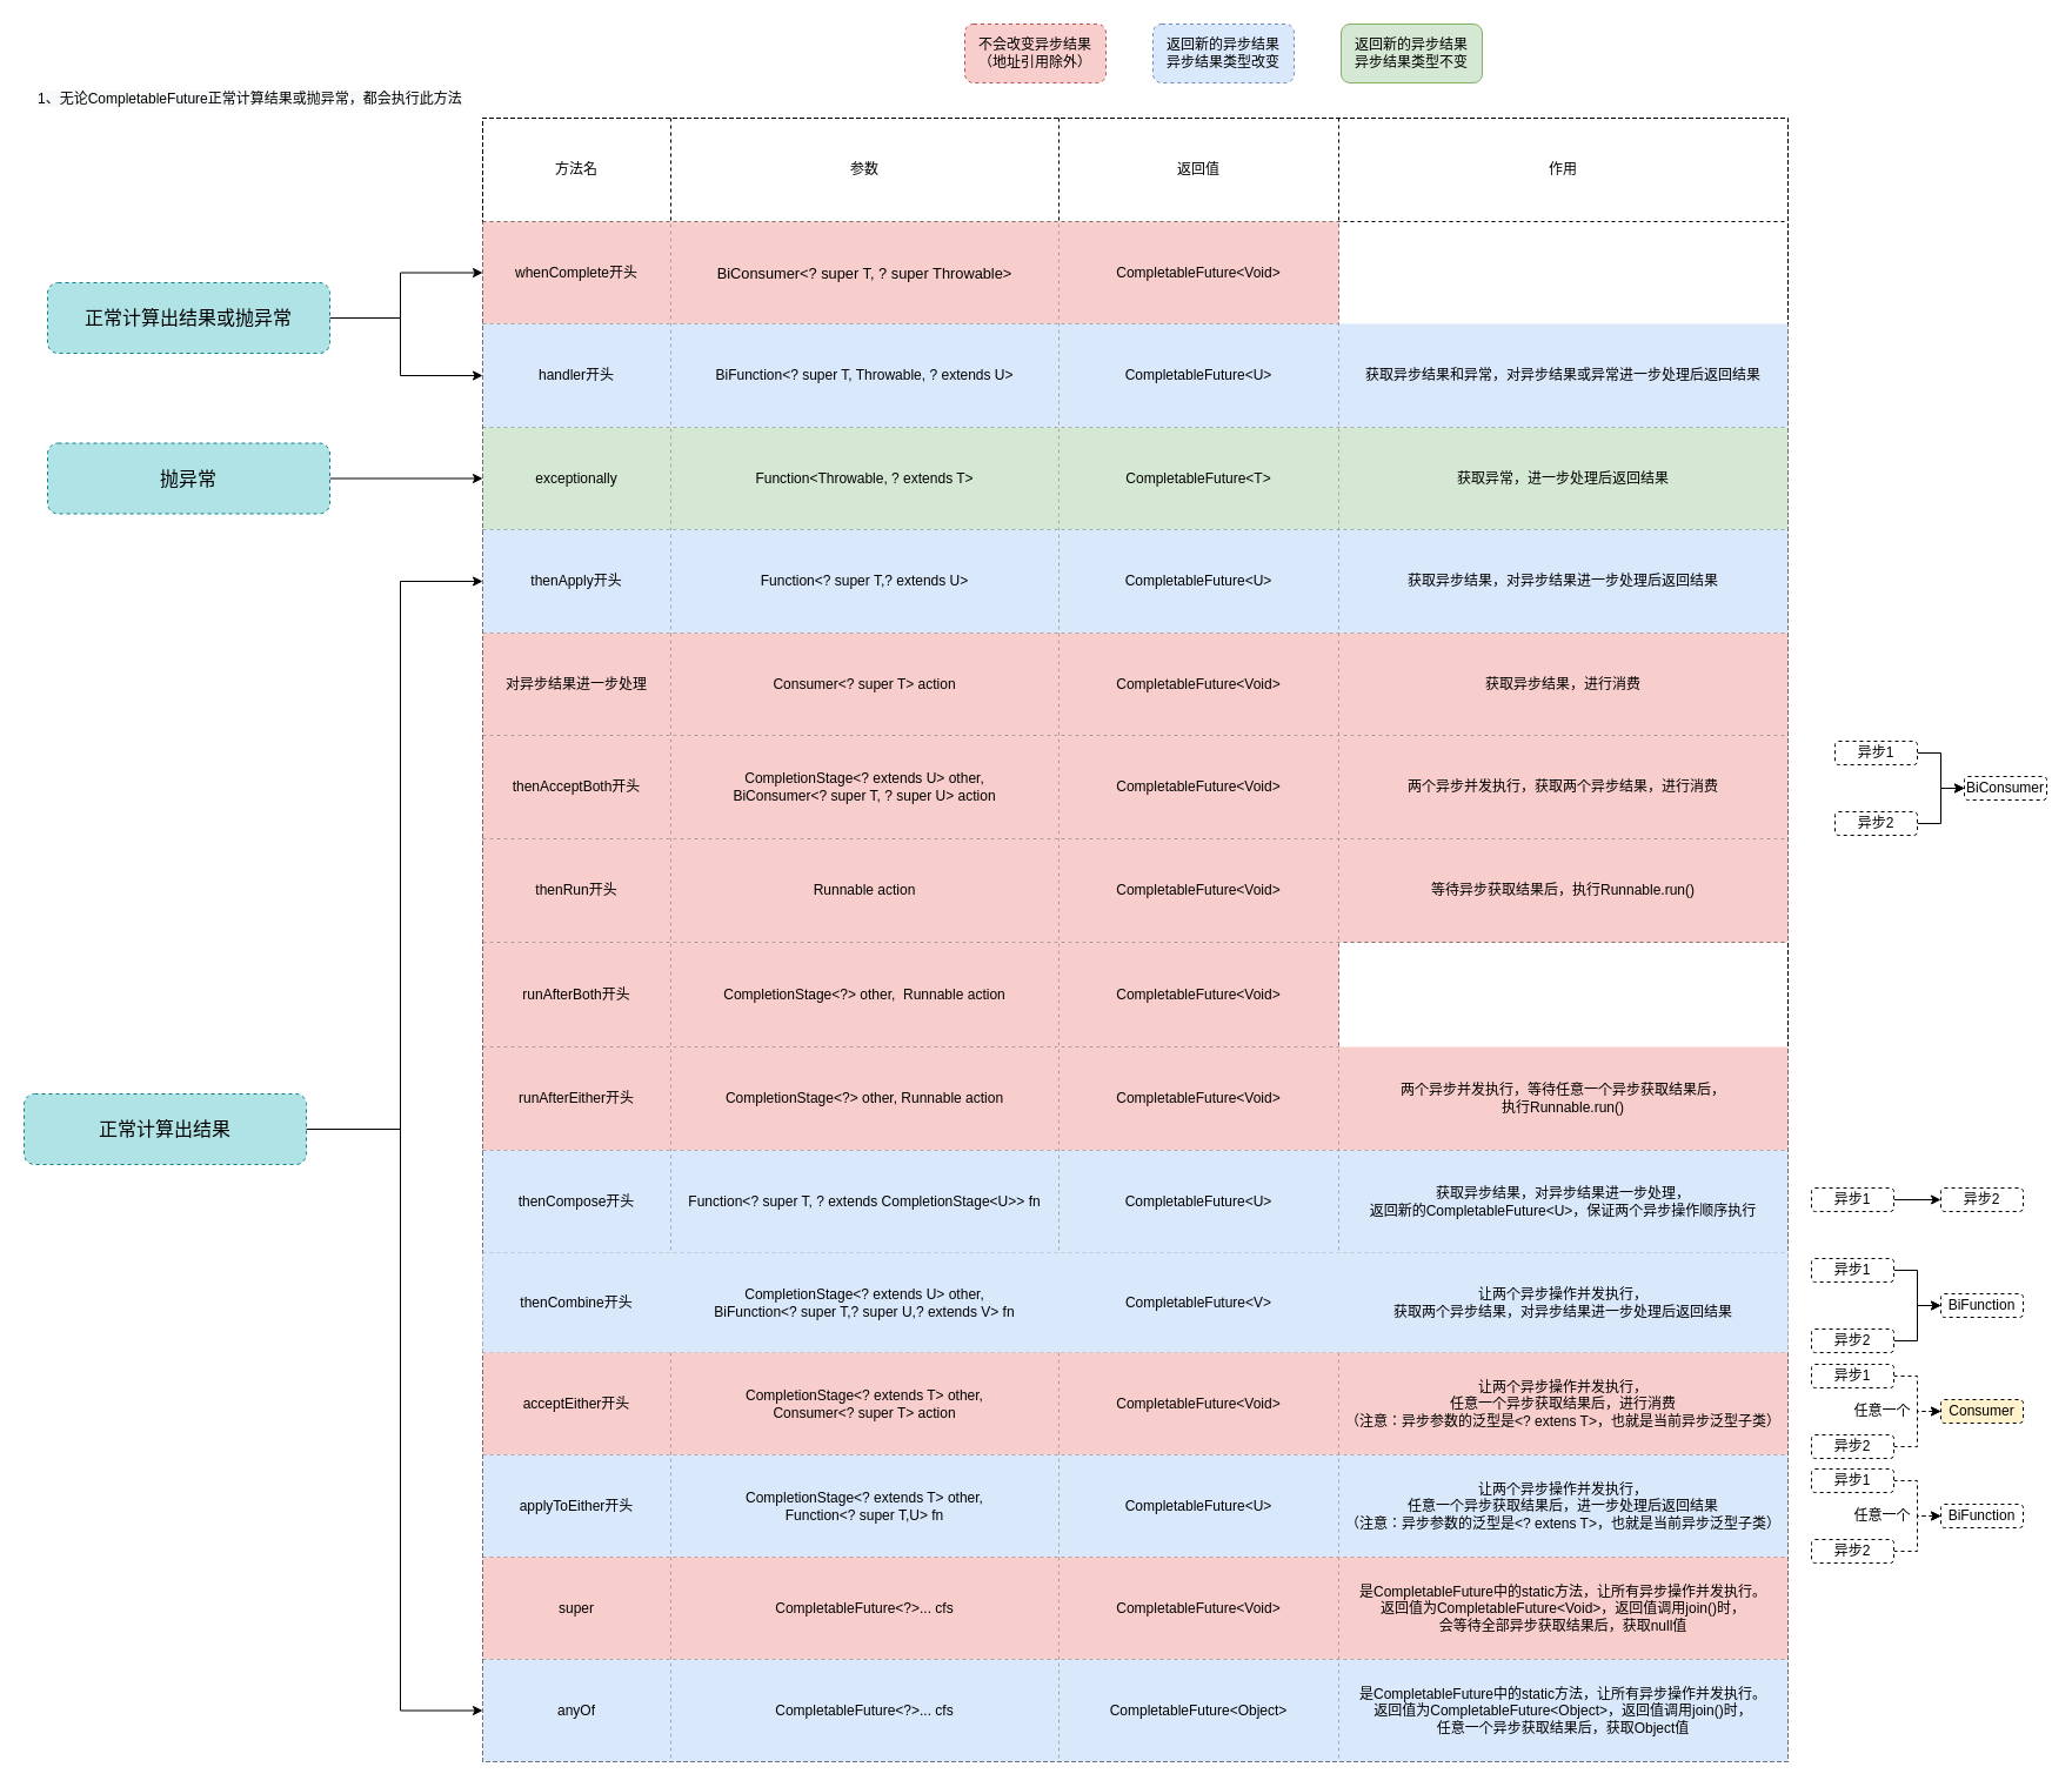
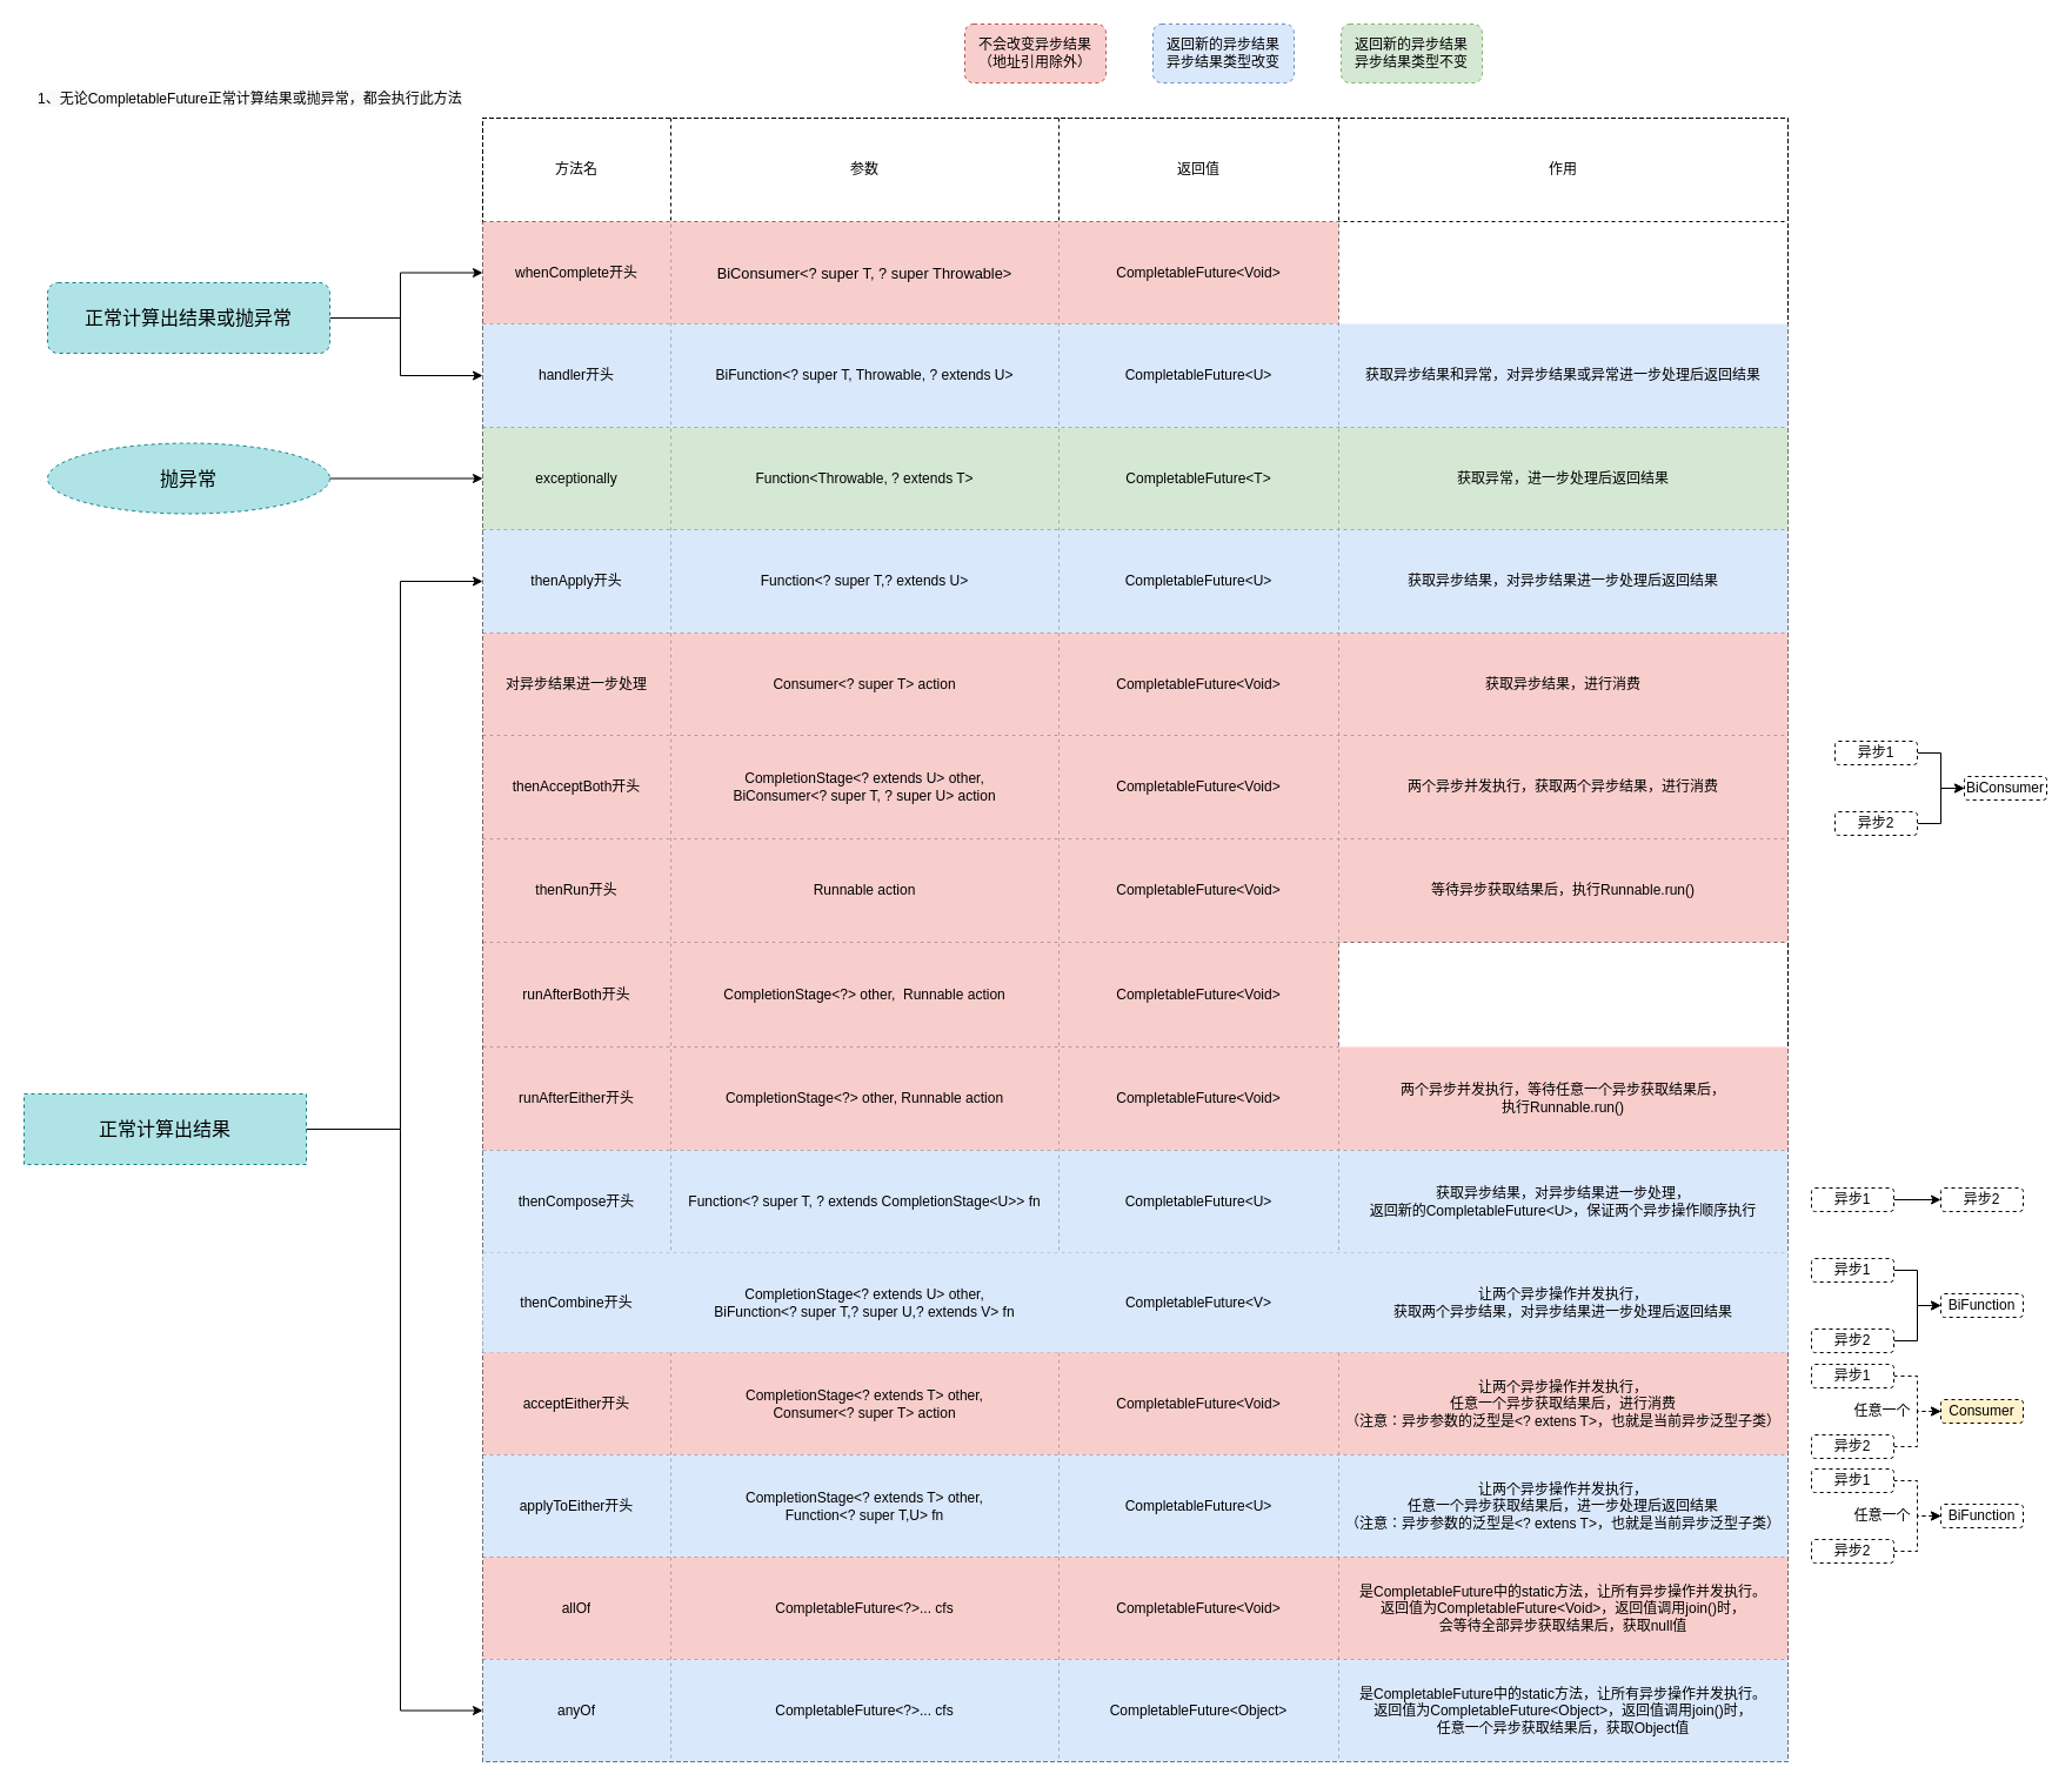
- <mxCell id="92" value="返回新的异步结果&lt;br&gt;异步结果类型不变" style="rounded=1;whiteSpace=wrap;html=1;dashed=0;strokeColor=#82b366;fillColor=#d5e8d4;" parent="1" vertex="1"><mxGeometry x="1140" y="20" width="120" height="50" as="geometry" /></mxCell>
+ <mxCell id="92" value="返回新的异步结果&lt;br&gt;异步结果类型不变" style="rounded=1;whiteSpace=wrap;html=1;dashed=1;strokeColor=#82b366;fillColor=#d5e8d4;" parent="1" vertex="1"><mxGeometry x="1140" y="20" width="120" height="50" as="geometry" /></mxCell>
- <mxCell id="86" value="&lt;font style=&quot;font-size: 16px&quot;&gt;抛异常&lt;/font&gt;" style="rounded=1;whiteSpace=wrap;html=1;dashed=1;strokeColor=#0e8088;fillColor=#b0e3e6;" parent="1" vertex="1"><mxGeometry x="40" y="376.5" width="240" height="60" as="geometry" /></mxCell>
+ <mxCell id="86" value="&lt;font style=&quot;font-size: 16px&quot;&gt;抛异常&lt;/font&gt;" style="ellipse;whiteSpace=wrap;html=1;dashed=1;strokeColor=#0e8088;fillColor=#b0e3e6;" parent="1" vertex="1"><mxGeometry x="40" y="376.5" width="240" height="60" as="geometry" /></mxCell>
- <mxCell id="89" value="&lt;font style=&quot;font-size: 16px&quot;&gt;正常计算出结果&lt;/font&gt;" style="rounded=1;whiteSpace=wrap;html=1;dashed=1;strokeColor=#0e8088;fillColor=#b0e3e6;" parent="1" vertex="1"><mxGeometry x="20" y="930" width="240" height="60" as="geometry" /></mxCell>
+ <mxCell id="89" value="&lt;font style=&quot;font-size: 16px&quot;&gt;正常计算出结果&lt;/font&gt;" style="whiteSpace=wrap;html=1;dashed=1;strokeColor=#0e8088;fillColor=#b0e3e6;rounded=0;" parent="1" vertex="1"><mxGeometry x="20" y="930" width="240" height="60" as="geometry" /></mxCell>
- <mxCell id="72" value="super" style="shape=partialRectangle;html=1;whiteSpace=wrap;connectable=0;overflow=hidden;fillColor=#f8cecc;top=0;left=0;bottom=0;right=0;strokeColor=#b85450;" parent="71" vertex="1"><mxGeometry width="160" height="87" as="geometry" /></mxCell>
+ <mxCell id="72" value="allOf" style="shape=partialRectangle;html=1;whiteSpace=wrap;connectable=0;overflow=hidden;fillColor=#f8cecc;top=0;left=0;bottom=0;right=0;strokeColor=#b85450;" parent="71" vertex="1"><mxGeometry width="160" height="87" as="geometry" /></mxCell>
